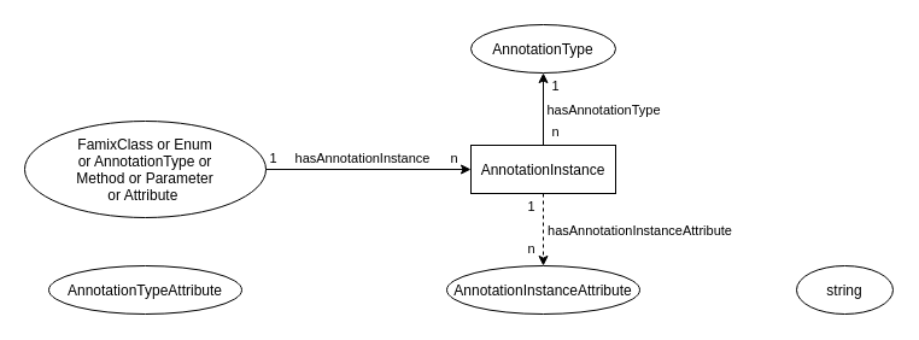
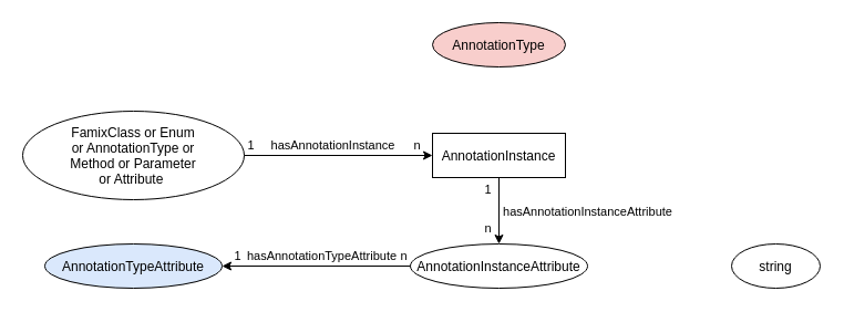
- <mxCell id="8" value="AnnotationType" style="ellipse;" vertex="1" parent="1"><mxGeometry x="390" y="20" width="120" height="40" as="geometry" /></mxCell>
+ <mxCell id="8" value="AnnotationType" style="ellipse;fillColor=#f8cecc;" vertex="1" parent="1"><mxGeometry x="390" y="20" width="120" height="40" as="geometry" /></mxCell>
- <mxCell id="9" value="" style="endArrow=classic;" edge="1" parent="1" source="2" target="8"><mxGeometry width="50" height="50" relative="1" as="geometry"><mxPoint x="260" y="-70" as="sourcePoint" /><mxPoint x="530" y="-70" as="targetPoint" /></mxGeometry></mxCell>
- <mxCell id="10" value="hasAnnotationType" style="edgeLabel;align=center;verticalAlign=middle;resizable=0;points=[];" vertex="1" connectable="0" parent="9"><mxGeometry x="-0.096" y="2" relative="1" as="geometry"><mxPoint x="52" y="-3" as="offset" /></mxGeometry></mxCell>
- <mxCell id="11" value="1" style="edgeLabel;align=center;verticalAlign=middle;resizable=0;points=[];" vertex="1" connectable="0" parent="9"><mxGeometry x="0.83" relative="1" as="geometry"><mxPoint x="10" y="5" as="offset" /></mxGeometry></mxCell>
- <mxCell id="12" value="n" style="edgeLabel;align=center;verticalAlign=middle;resizable=0;points=[];" vertex="1" connectable="0" parent="9"><mxGeometry x="-0.926" relative="1" as="geometry"><mxPoint x="10" y="-10" as="offset" /></mxGeometry></mxCell>
- <mxCell id="19" value="" style="endArrow=classic;dashed=1;" edge="1" parent="1" source="2" target="13"><mxGeometry width="50" height="50" relative="1" as="geometry"><mxPoint x="260" y="-70" as="sourcePoint" /><mxPoint x="530" y="-70" as="targetPoint" /></mxGeometry></mxCell>
+ <mxCell id="19" value="" style="endArrow=classic;" edge="1" parent="1" source="2" target="13"><mxGeometry width="50" height="50" relative="1" as="geometry"><mxPoint x="260" y="-70" as="sourcePoint" /><mxPoint x="530" y="-70" as="targetPoint" /></mxGeometry></mxCell>
- <mxCell id="14" value="AnnotationTypeAttribute" style="ellipse;" vertex="1" parent="1"><mxGeometry x="40" y="220" width="160" height="40" as="geometry" /></mxCell>
+ <mxCell id="14" value="AnnotationTypeAttribute" style="ellipse;fillColor=#dae8fc;" vertex="1" parent="1"><mxGeometry x="40" y="220" width="160" height="40" as="geometry" /></mxCell>
+ <mxCell id="15" value="" style="endArrow=classic;" edge="1" parent="1" source="13" target="14"><mxGeometry width="50" height="50" relative="1" as="geometry"><mxPoint x="260" y="-70" as="sourcePoint" /><mxPoint x="530" y="-70" as="targetPoint" /></mxGeometry></mxCell>
+ <mxCell id="16" value="hasAnnotationTypeAttribute" style="edgeLabel;align=center;verticalAlign=middle;resizable=0;points=[];" vertex="1" connectable="0" parent="15"><mxGeometry x="-0.096" y="2" relative="1" as="geometry"><mxPoint x="-3" y="-12" as="offset" /></mxGeometry></mxCell>
+ <mxCell id="17" value="1" style="edgeLabel;align=center;verticalAlign=middle;resizable=0;points=[];" vertex="1" connectable="0" parent="15"><mxGeometry x="0.83" relative="1" as="geometry"><mxPoint y="-10" as="offset" /></mxGeometry></mxCell>
+ <mxCell id="18" value="n" style="edgeLabel;align=center;verticalAlign=middle;resizable=0;points=[];" vertex="1" connectable="0" parent="15"><mxGeometry x="-0.926" relative="1" as="geometry"><mxPoint y="-10" as="offset" /></mxGeometry></mxCell>
